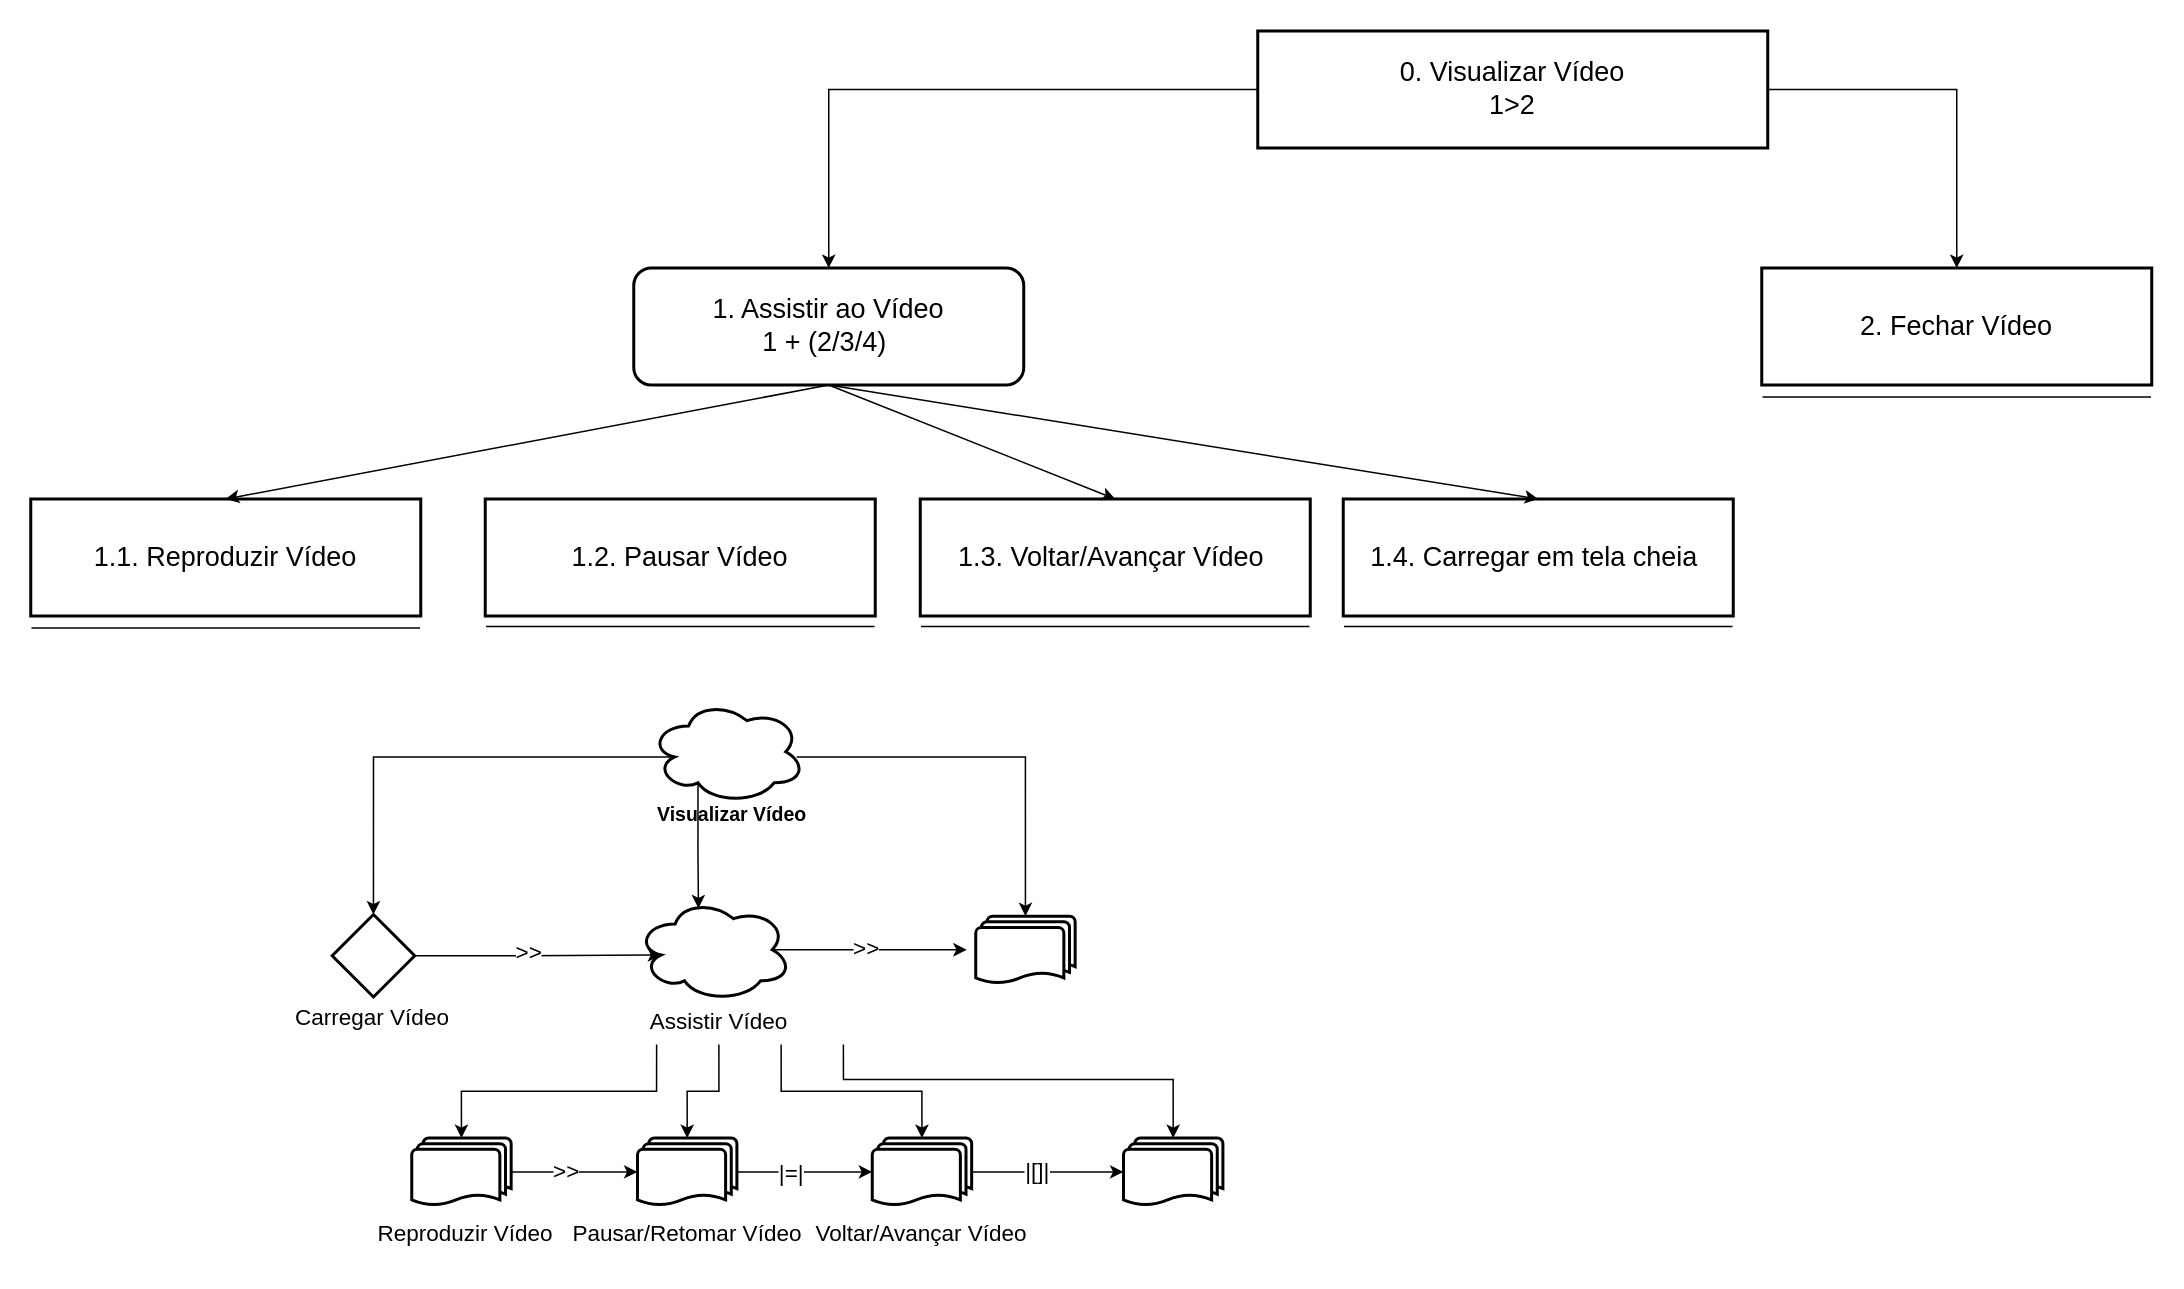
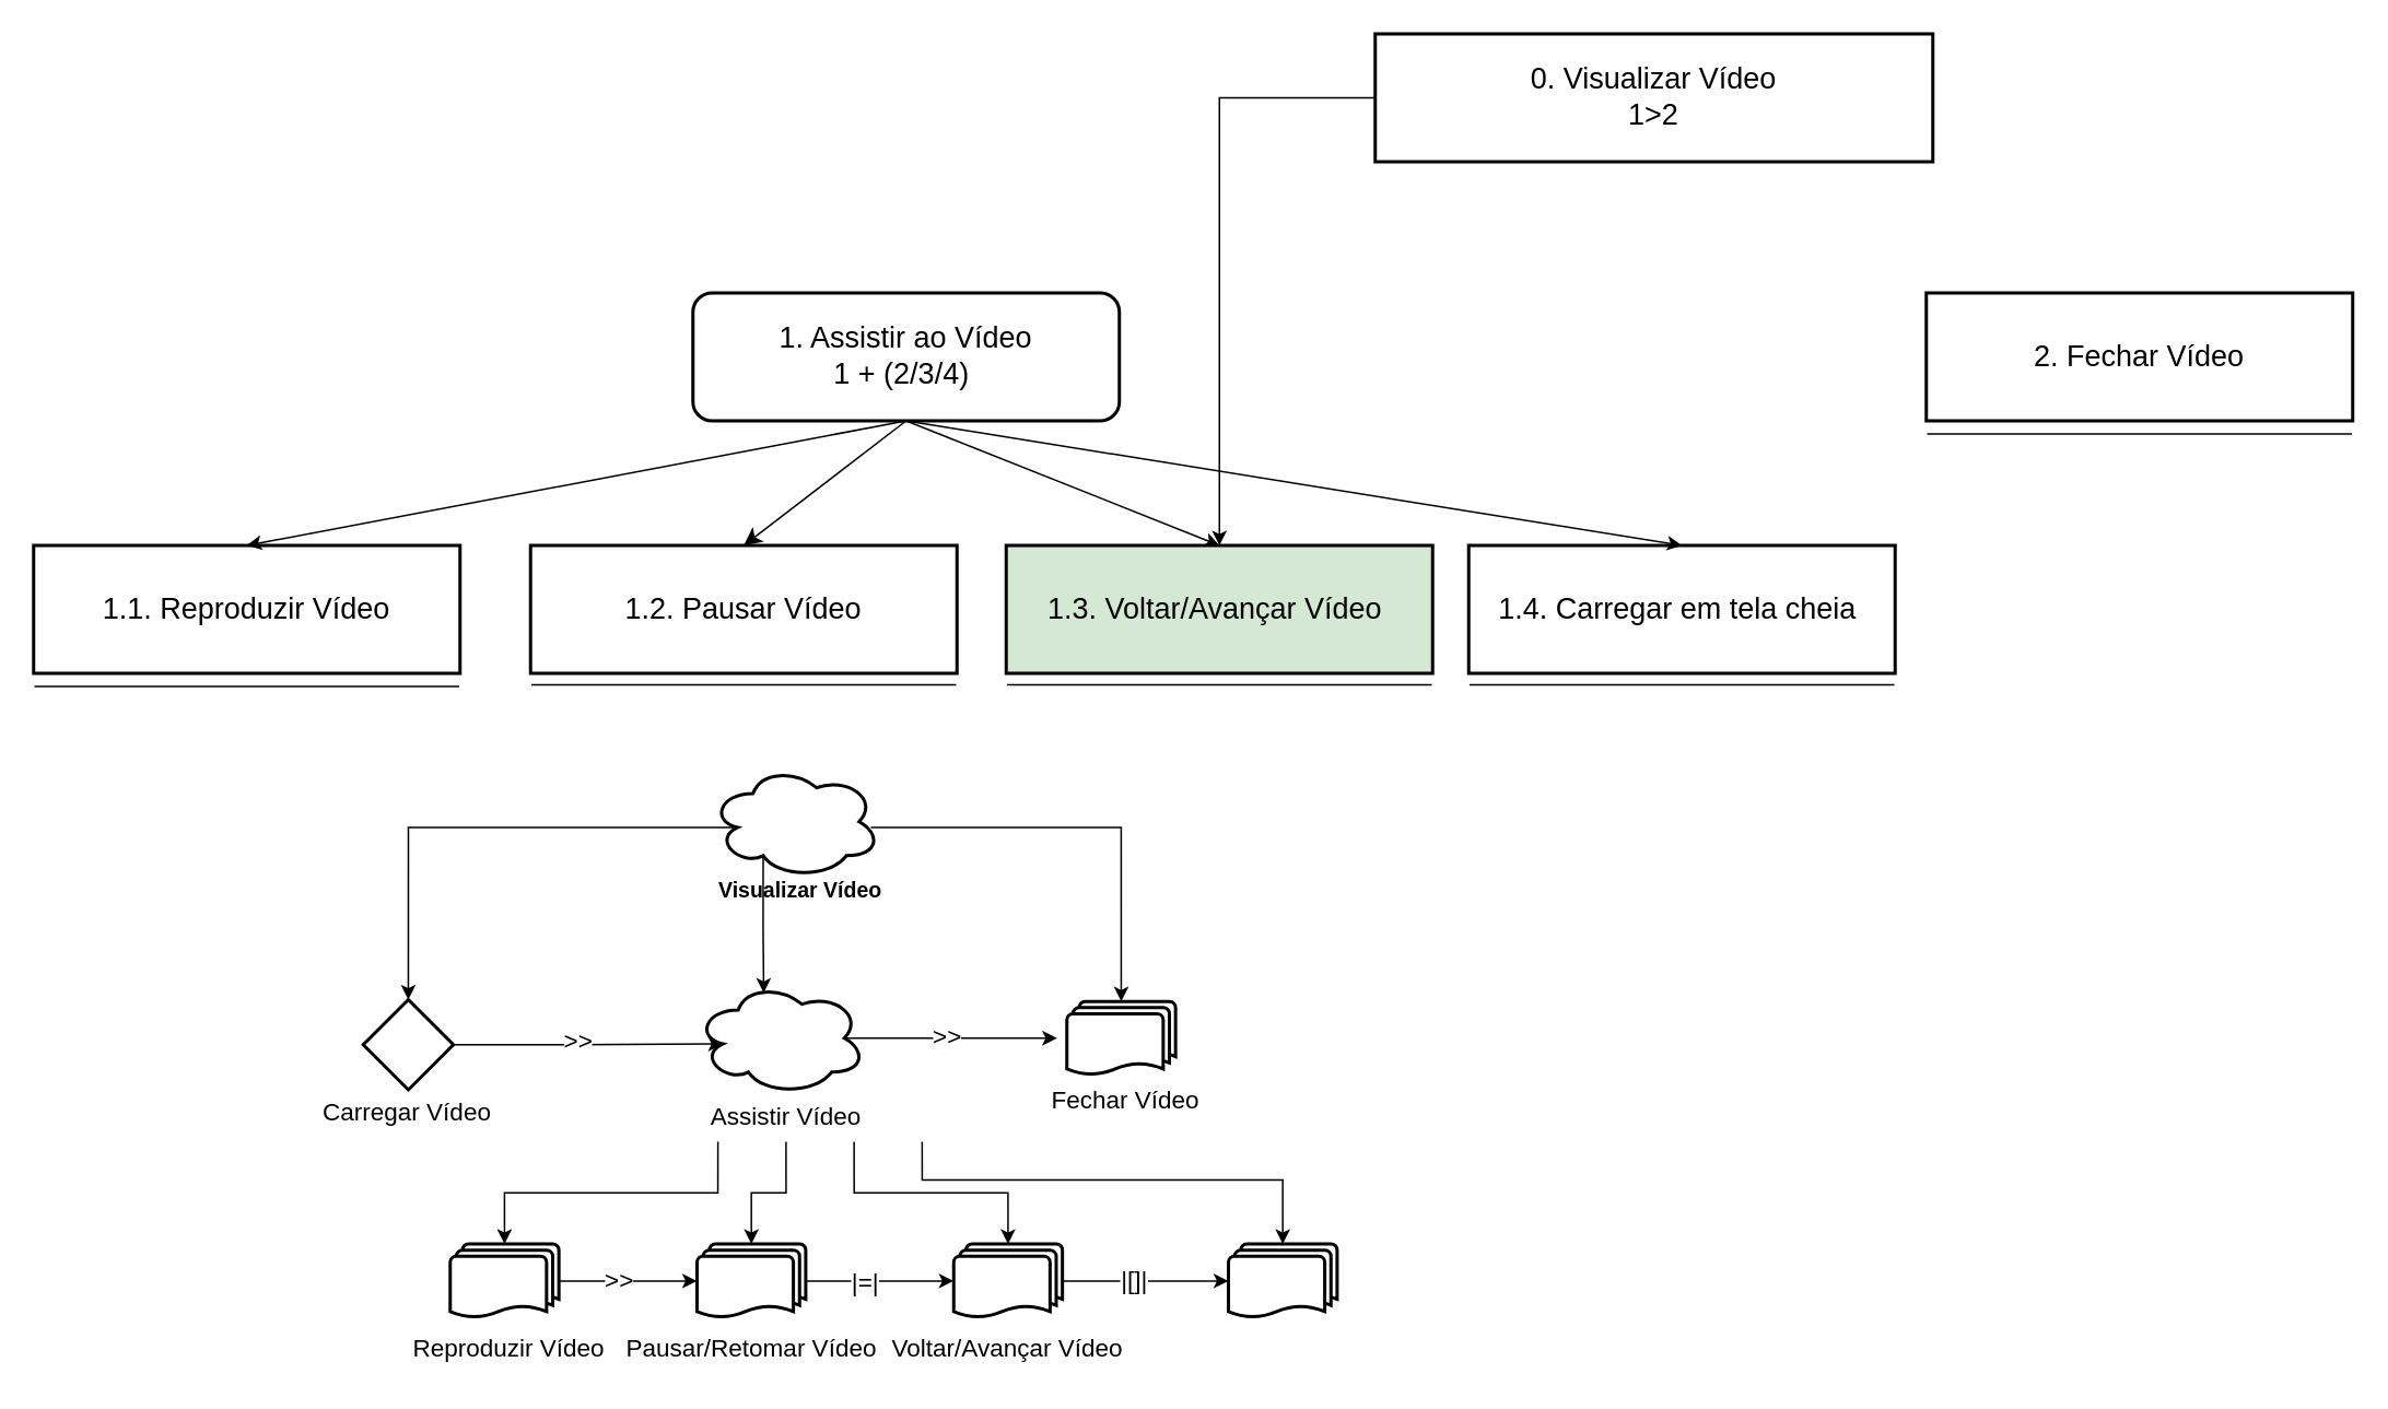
- <mxCell id="25" style="edgeStyle=orthogonalEdgeStyle;rounded=0;orthogonalLoop=1;jettySize=auto;html=1;exitX=0;exitY=0.5;exitDx=0;exitDy=0;entryX=0.5;entryY=0;entryDx=0;entryDy=0;" edge="1" parent="1" source="26" target="30"><mxGeometry relative="1" as="geometry" /></mxCell>
+ <mxCell id="25" style="edgeStyle=orthogonalEdgeStyle;rounded=0;orthogonalLoop=1;jettySize=auto;html=1;exitX=0;exitY=0.5;exitDx=0;exitDy=0;" edge="1" parent="1" source="26" target="34"><mxGeometry relative="1" as="geometry" /></mxCell>
- <mxCell id="24" style="edgeStyle=orthogonalEdgeStyle;rounded=0;orthogonalLoop=1;jettySize=auto;html=1;exitX=1;exitY=0.5;exitDx=0;exitDy=0;entryX=0.5;entryY=0;entryDx=0;entryDy=0;" edge="1" parent="1" source="26" target="33"><mxGeometry relative="1" as="geometry" /></mxCell>
+ <mxCell id="29" style="edgeStyle=none;curved=1;rounded=0;orthogonalLoop=1;jettySize=auto;html=1;exitX=0.5;exitY=1;exitDx=0;exitDy=0;entryX=0.5;entryY=0;entryDx=0;entryDy=0;fontSize=12;startSize=8;endSize=8;" edge="1" parent="1" source="30" target="28"><mxGeometry relative="1" as="geometry" /></mxCell>
- <mxCell id="34" value="1.3. Voltar/Avançar Vídeo " style="whiteSpace=wrap;strokeWidth=2;fontSize=18;" vertex="1" parent="1"><mxGeometry x="613" y="332" width="260" height="78" as="geometry" /></mxCell>
+ <mxCell id="34" value="1.3. Voltar/Avançar Vídeo " style="whiteSpace=wrap;strokeWidth=2;fontSize=18;fillColor=#d5e8d4;" vertex="1" parent="1"><mxGeometry x="613" y="332" width="260" height="78" as="geometry" /></mxCell>
+ <mxCell id="43" value="&lt;span style=&quot;font-size: 15px;&quot;&gt;Fechar Vídeo&lt;/span&gt;" style="text;whiteSpace=wrap;html=1;labelBackgroundColor=none;align=center;" vertex="1" parent="1"><mxGeometry x="603" y="655.27" width="166" height="30.28" as="geometry" /></mxCell>
